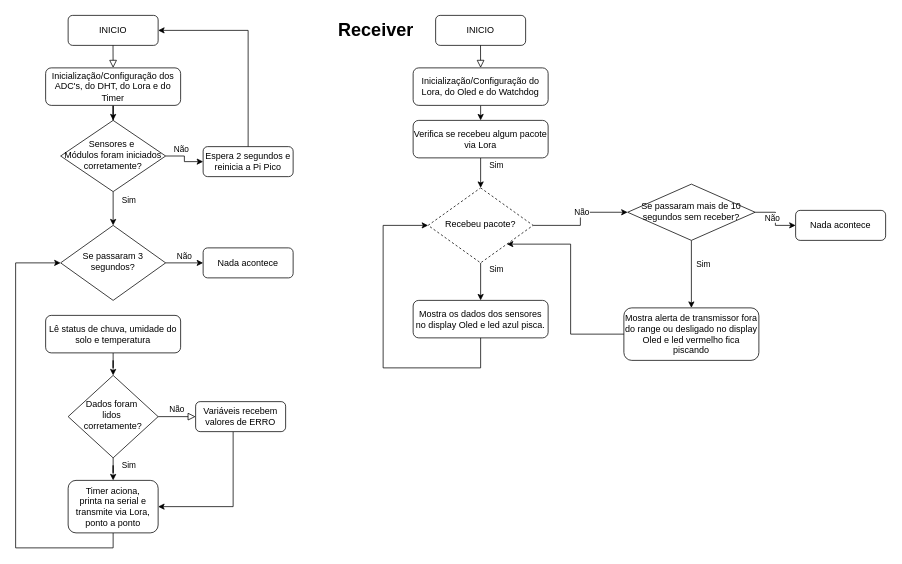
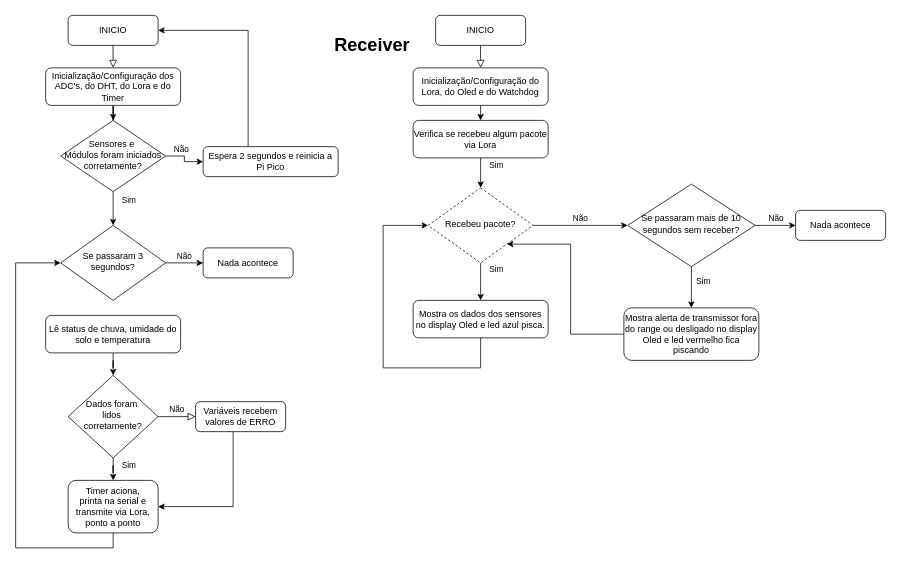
- <mxCell id="31" value="Receiver" style="text;strokeColor=none;fillColor=none;html=1;fontSize=24;fontStyle=1;verticalAlign=middle;align=center;" vertex="1" parent="1"><mxGeometry x="450" y="20" width="100" height="40" as="geometry" /></mxCell>
+ <mxCell id="31" value="Receiver" style="text;strokeColor=none;fillColor=none;html=1;fontSize=24;fontStyle=1;verticalAlign=middle;align=center;" vertex="1" parent="1"><mxGeometry x="445" y="40" width="100" height="40" as="geometry" /></mxCell>
- <mxCell id="18" value="Espera 2 segundos e reinicia a Pi Pico" style="rounded=1;whiteSpace=wrap;html=1;fontSize=12;glass=0;strokeWidth=1;shadow=0;" vertex="1" parent="1"><mxGeometry x="270" y="195" width="120" height="40" as="geometry" /></mxCell>
+ <mxCell id="18" value="Espera 2 segundos e reinicia a Pi Pico" style="rounded=1;whiteSpace=wrap;html=1;fontSize=12;glass=0;strokeWidth=1;shadow=0;" vertex="1" parent="1"><mxGeometry x="270" y="195" width="180" height="40" as="geometry" /></mxCell>
- <mxCell id="46" value="Se passaram mais de 10 segundos sem receber?" style="rhombus;whiteSpace=wrap;html=1;shadow=0;fontFamily=Helvetica;fontSize=12;align=center;strokeWidth=1;spacing=6;spacingTop=-4;" vertex="1" parent="1"><mxGeometry x="836" y="245" width="170" height="75" as="geometry" /></mxCell>
+ <mxCell id="46" value="Se passaram mais de 10 segundos sem receber?" style="rhombus;whiteSpace=wrap;html=1;shadow=0;fontFamily=Helvetica;fontSize=12;align=center;strokeWidth=1;spacing=6;spacingTop=-4;" vertex="1" parent="1"><mxGeometry x="836" y="245" width="170" height="110" as="geometry" /></mxCell>
